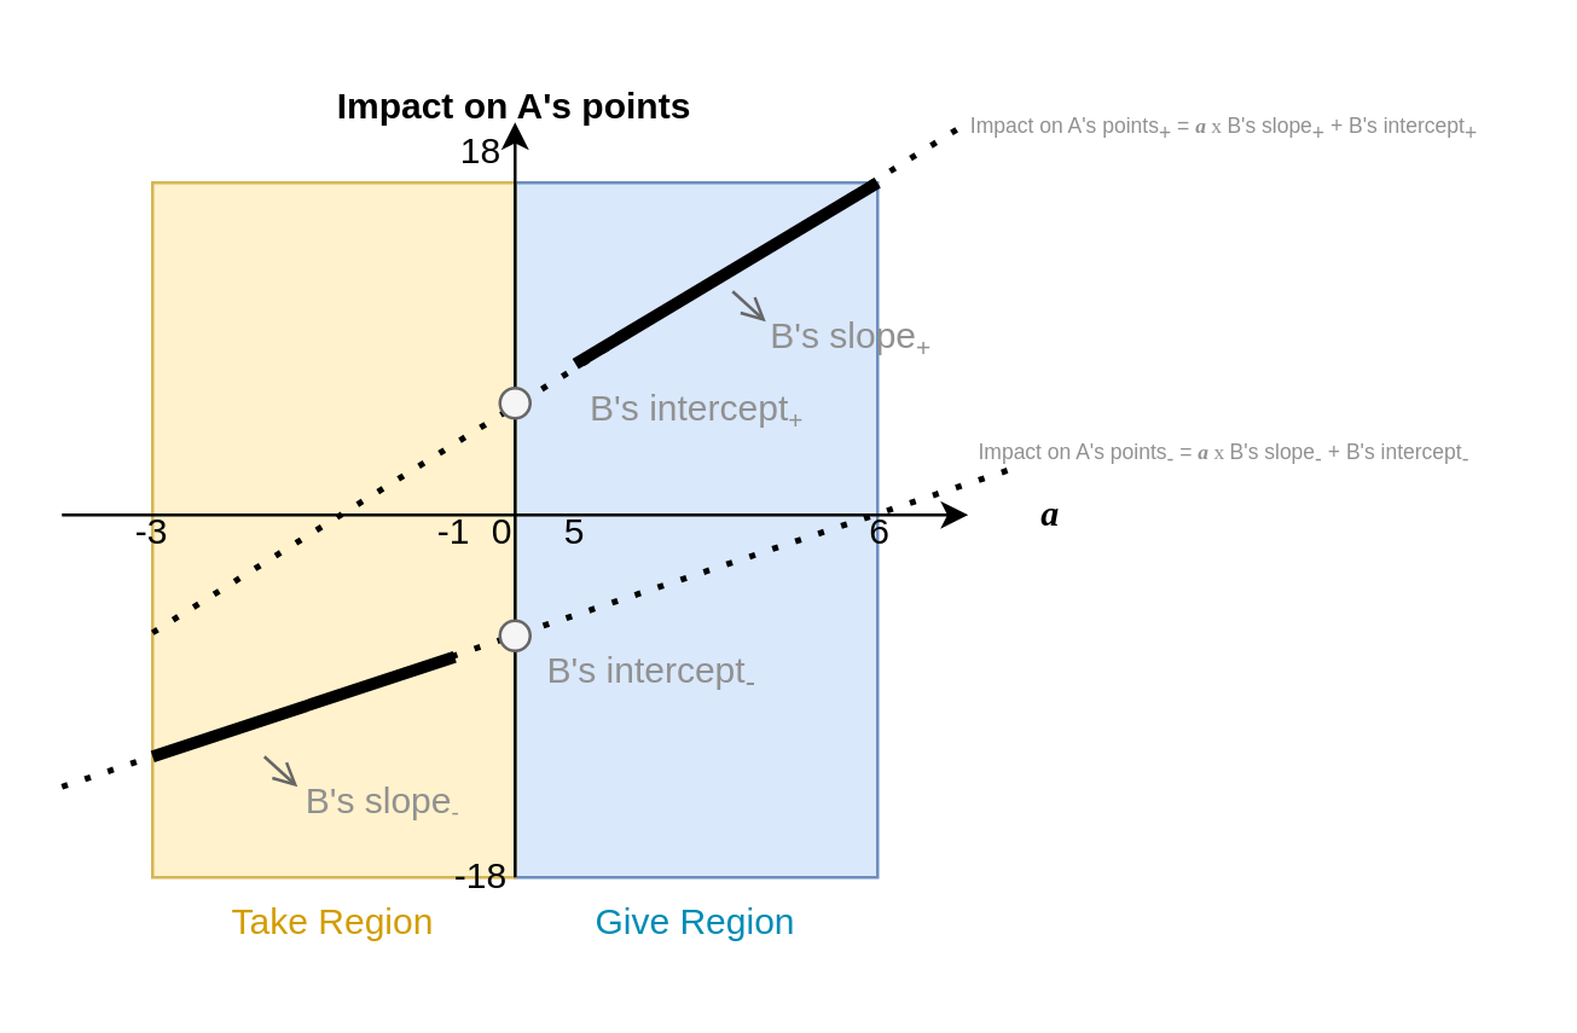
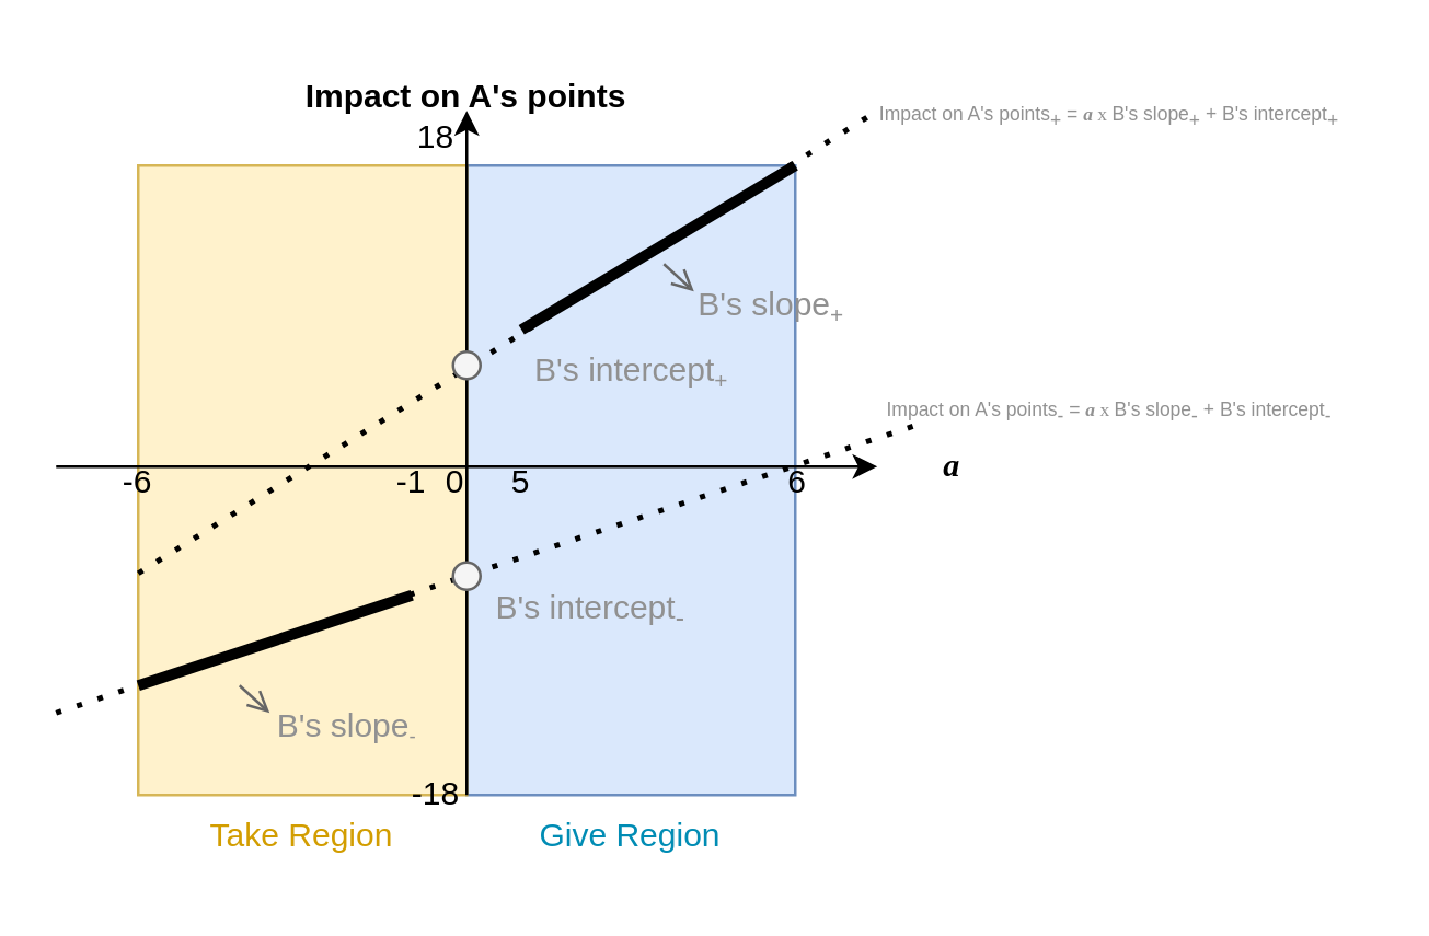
- <mxCell id="8" value="-3" style="text;html=1;align=center;verticalAlign=middle;whiteSpace=wrap;rounded=0;" vertex="1" parent="1"><mxGeometry x="40" y="161" width="20" height="30" as="geometry" /></mxCell>
+ <mxCell id="8" value="-6" style="text;html=1;align=center;verticalAlign=middle;whiteSpace=wrap;rounded=0;" vertex="1" parent="1"><mxGeometry x="40" y="161" width="20" height="30" as="geometry" /></mxCell>
